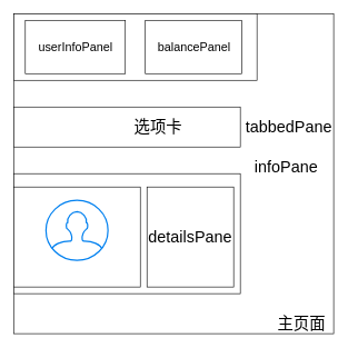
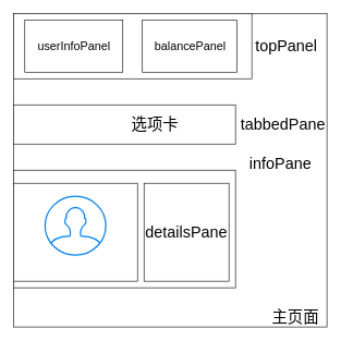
+ <mxCell id="4" value="&lt;font style=&quot;font-size: 24px;&quot;&gt;topPanel&lt;/font&gt;" style="text;html=1;align=center;verticalAlign=middle;whiteSpace=wrap;rounded=0;" vertex="1" parent="1"><mxGeometry x="390" y="55" width="96" height="30" as="geometry" /></mxCell>
